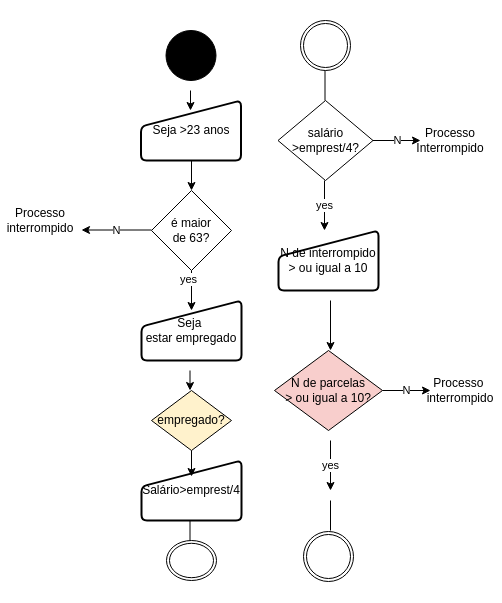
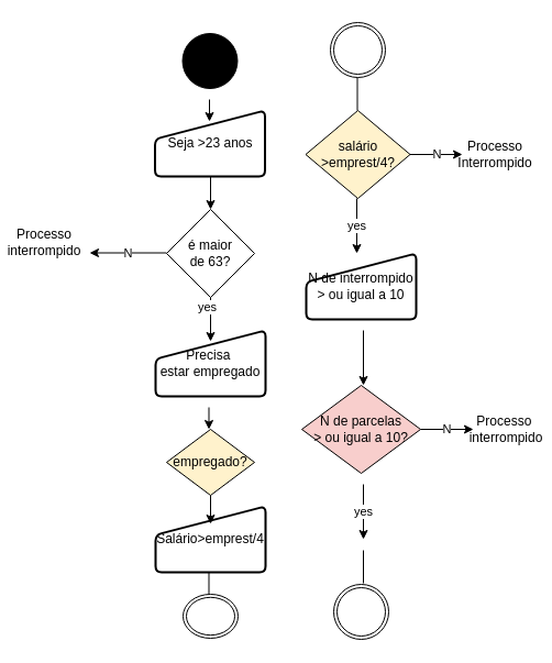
- <mxCell id="13" value="salário&lt;br&gt;&amp;gt;emprest/4?" style="rhombus;whiteSpace=wrap;html=1;fillColor=#FFFFFF;" vertex="1" parent="1"><mxGeometry x="277.5" y="100" width="95" height="80" as="geometry" /></mxCell>
+ <mxCell id="13" value="salário&lt;br&gt;&amp;gt;emprest/4?" style="rhombus;whiteSpace=wrap;html=1;fillColor=#fff2cc;" vertex="1" parent="1"><mxGeometry x="277.5" y="100" width="95" height="80" as="geometry" /></mxCell>
- <mxCell id="4" value="Seja&amp;nbsp;&lt;br&gt;estar empregado" style="html=1;strokeWidth=2;shape=manualInput;whiteSpace=wrap;rounded=1;size=26;arcSize=11;fillColor=#FFFFFF;" vertex="1" parent="1"><mxGeometry x="141" y="300" width="100" height="60" as="geometry" /></mxCell>
+ <mxCell id="4" value="Precisa&amp;nbsp;&lt;br&gt;estar empregado" style="html=1;strokeWidth=2;shape=manualInput;whiteSpace=wrap;rounded=1;size=26;arcSize=11;fillColor=#FFFFFF;" vertex="1" parent="1"><mxGeometry x="141" y="300" width="100" height="60" as="geometry" /></mxCell>
